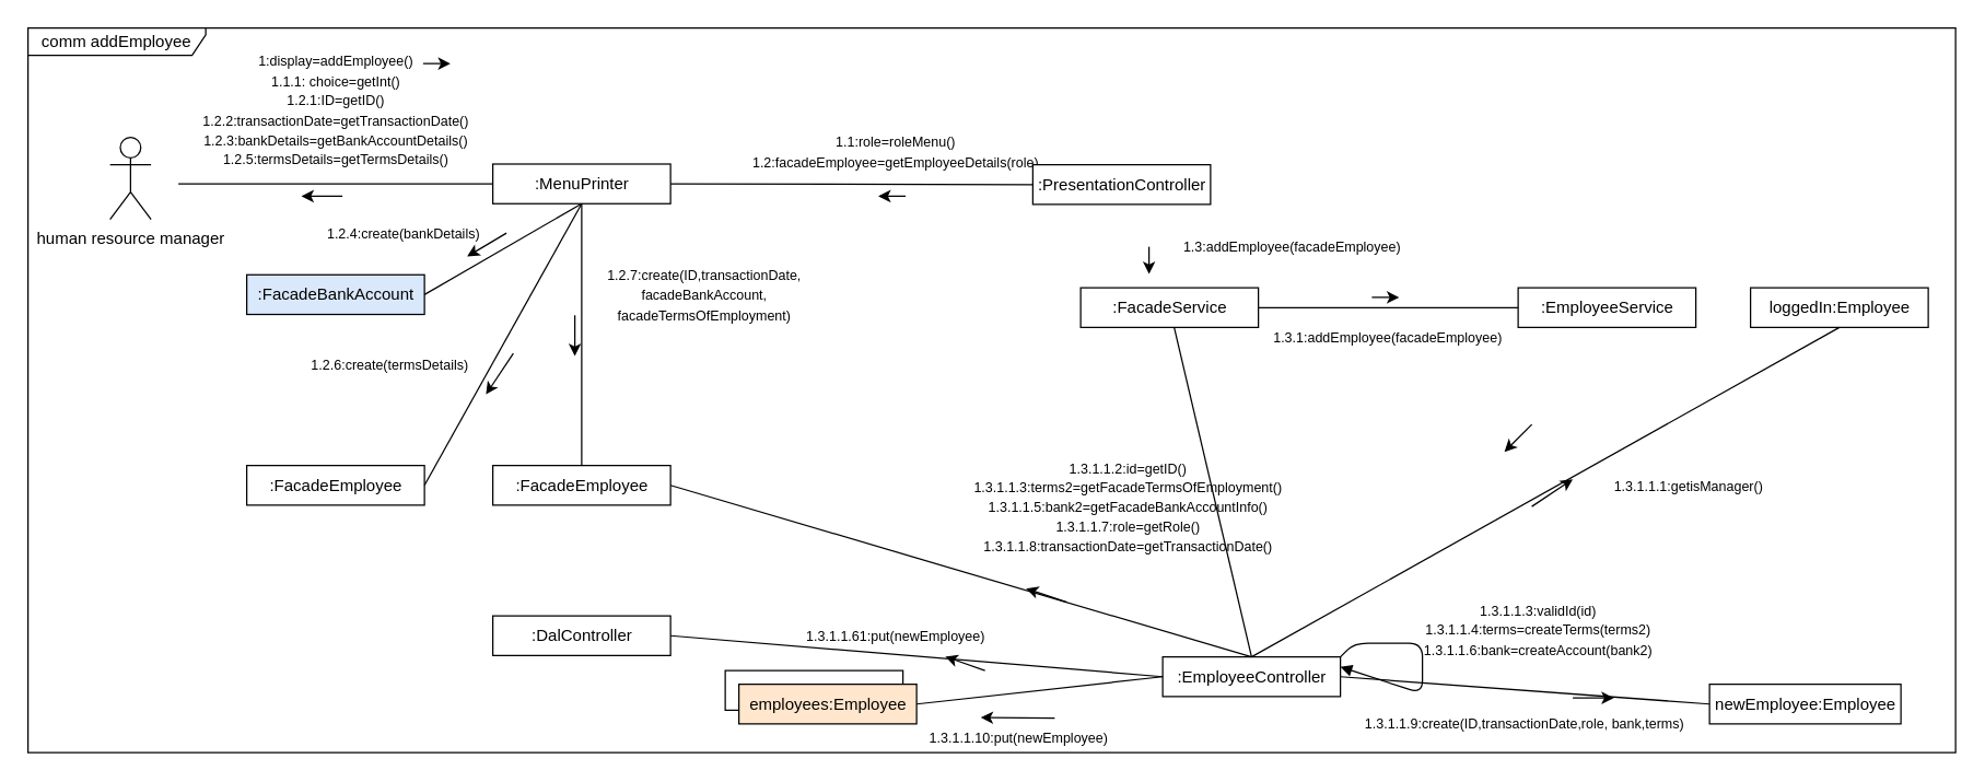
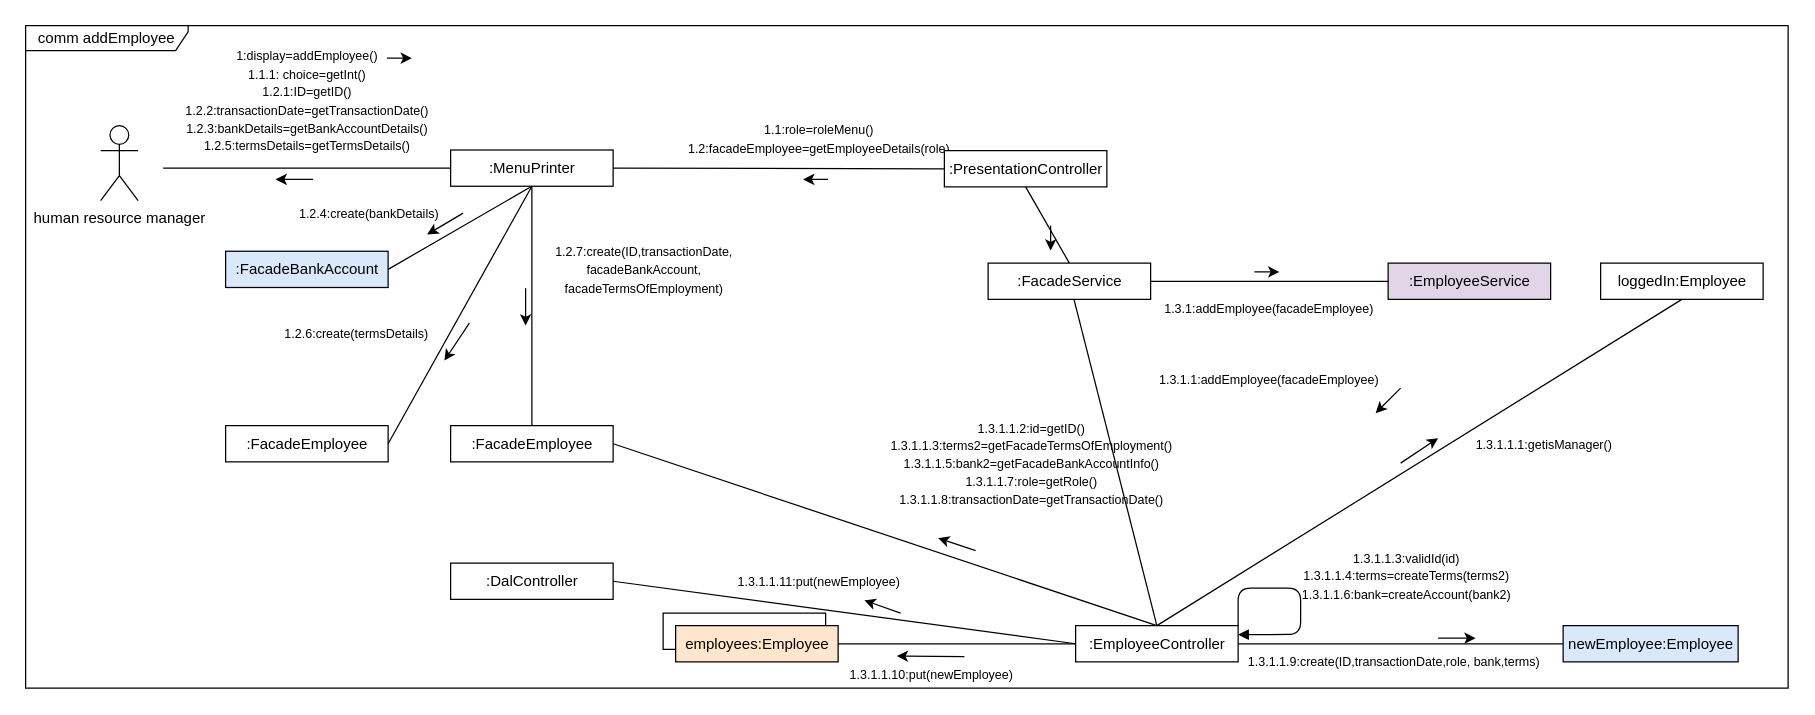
+ <mxCell id="14" value="" style="endArrow=none;html=1;entryX=0.5;entryY=1;entryDx=0;entryDy=0;exitX=0.5;exitY=0;exitDx=0;exitDy=0;" edge="1" parent="1" source="5" target="20"><mxGeometry width="50" height="50" relative="1" as="geometry"><mxPoint x="300" y="200" as="sourcePoint" /><mxPoint x="305" y="148.5" as="targetPoint" /></mxGeometry></mxCell>
- <mxCell id="31" value="&lt;font style=&quot;font-size: 10px&quot;&gt;1.3:addEmployee(facadeEmployee)&lt;br&gt;&lt;/font&gt;" style="text;html=1;strokeColor=none;fillColor=none;align=center;verticalAlign=middle;whiteSpace=wrap;rounded=0;" vertex="1" parent="1"><mxGeometry x="900" y="170" width="90" height="20" as="geometry" /></mxCell>
- <mxCell id="6" value=":EmployeeService" style="html=1;" vertex="1" parent="1"><mxGeometry x="1110" y="210" width="130" height="29" as="geometry" /></mxCell>
+ <mxCell id="6" value=":EmployeeService" style="html=1;fillColor=#e1d5e7;" vertex="1" parent="1"><mxGeometry x="1110" y="210" width="130" height="29" as="geometry" /></mxCell>
+ <mxCell id="33" value="&lt;font style=&quot;font-size: 10px&quot;&gt;1.3.1.1:addEmployee(facadeEmployee)&lt;br&gt;&lt;br&gt;&lt;/font&gt;" style="text;html=1;strokeColor=none;fillColor=none;align=center;verticalAlign=middle;whiteSpace=wrap;rounded=0;" vertex="1" parent="1"><mxGeometry x="970" y="300" width="90" height="20" as="geometry" /></mxCell>
- <mxCell id="43" value="&lt;font style=&quot;font-size: 10px&quot;&gt;1.3.1.1.61:put(newEmployee)&lt;br&gt;&lt;/font&gt;" style="text;html=1;strokeColor=none;fillColor=none;align=center;verticalAlign=middle;whiteSpace=wrap;rounded=0;" vertex="1" parent="1"><mxGeometry x="590" y="454.5" width="130" height="20" as="geometry" /></mxCell>
+ <mxCell id="43" value="&lt;font style=&quot;font-size: 10px&quot;&gt;1.3.1.1.11:put(newEmployee)&lt;br&gt;&lt;/font&gt;" style="text;html=1;strokeColor=none;fillColor=none;align=center;verticalAlign=middle;whiteSpace=wrap;rounded=0;" vertex="1" parent="1"><mxGeometry x="590" y="454.5" width="130" height="20" as="geometry" /></mxCell>
- <mxCell id="7" value=":EmployeeController" style="html=1;" vertex="1" parent="1"><mxGeometry x="850" y="480" width="130" height="29" as="geometry" /></mxCell>
+ <mxCell id="7" value=":EmployeeController" style="html=1;" vertex="1" parent="1"><mxGeometry x="860" y="500" width="130" height="29" as="geometry" /></mxCell>
- <mxCell id="40" value="newEmployee:Employee" style="html=1;" vertex="1" parent="1"><mxGeometry x="1250" y="500" width="140" height="29" as="geometry" /></mxCell>
+ <mxCell id="40" value="newEmployee:Employee" style="html=1;fillColor=#dae8fc;" vertex="1" parent="1"><mxGeometry x="1250" y="500" width="140" height="29" as="geometry" /></mxCell>
